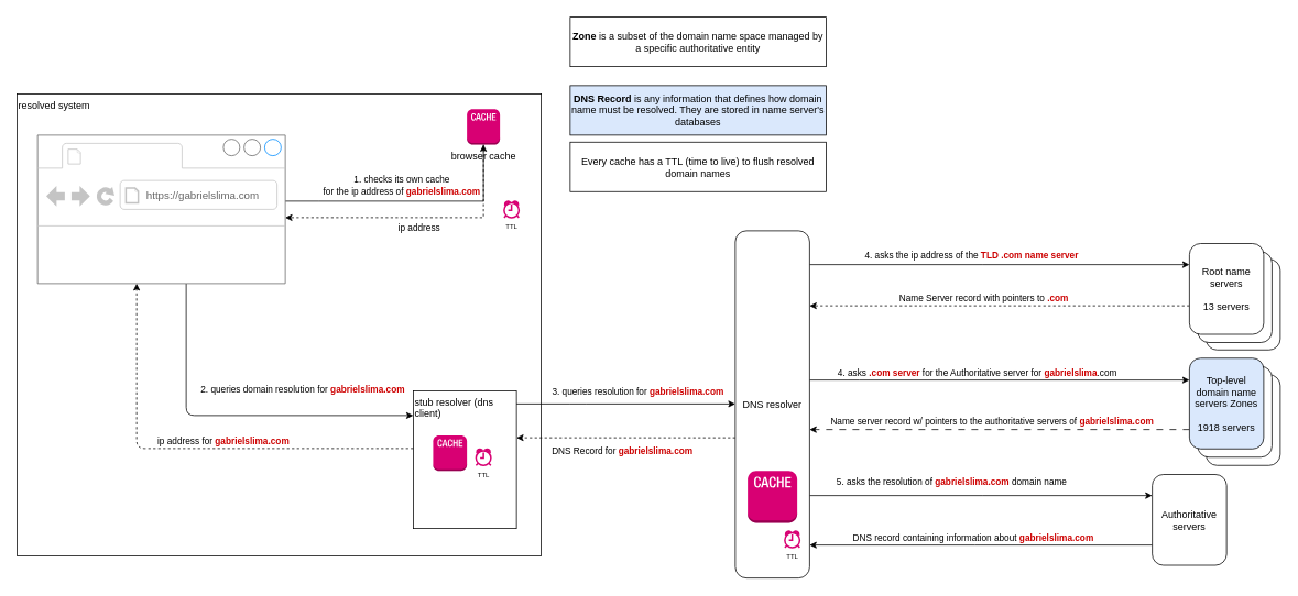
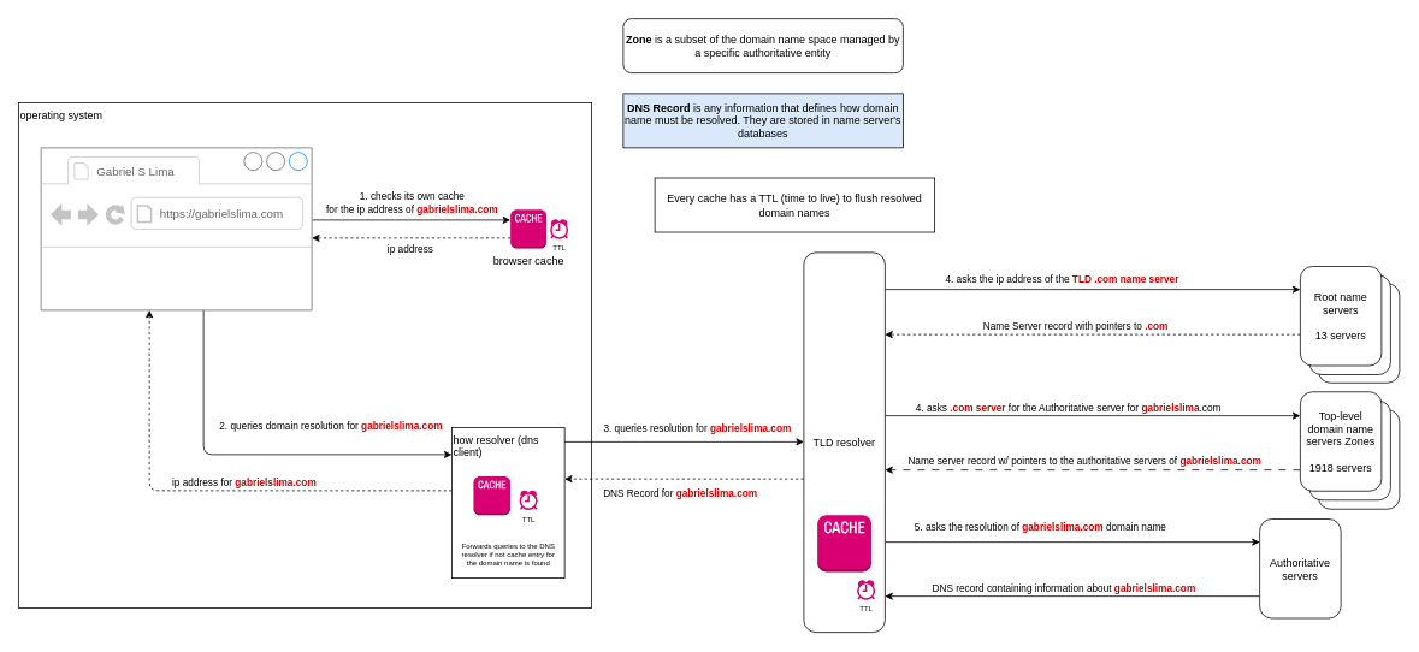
- <mxCell id="52" value="&lt;b&gt;Zone&lt;/b&gt; is a subset of the domain name space managed by a specific authoritative entity" style="rounded=0;whiteSpace=wrap;html=1;" vertex="1" parent="1"><mxGeometry x="690" y="20" width="310" height="60" as="geometry" /></mxCell>
+ <mxCell id="52" value="&lt;b&gt;Zone&lt;/b&gt; is a subset of the domain name space managed by a specific authoritative entity" style="whiteSpace=wrap;html=1;rounded=1;" vertex="1" parent="1"><mxGeometry x="690" y="20" width="310" height="60" as="geometry" /></mxCell>
- <mxCell id="6" value="resolved system" style="rounded=0;whiteSpace=wrap;html=1;align=left;verticalAlign=top;fillColor=none;" vertex="1" parent="1"><mxGeometry x="20" y="113" width="635" height="560" as="geometry" /></mxCell>
+ <mxCell id="6" value="operating system" style="rounded=0;whiteSpace=wrap;html=1;align=left;verticalAlign=top;fillColor=none;" vertex="1" parent="1"><mxGeometry x="20" y="113" width="635" height="560" as="geometry" /></mxCell>
- <mxCell id="43" value="browser cache" style="outlineConnect=0;dashed=0;verticalLabelPosition=bottom;verticalAlign=top;align=center;html=1;shape=mxgraph.aws3.cache_node;fillColor=#d80073;gradientColor=none;strokeColor=#A50040;fontFamily=Helvetica;fontSize=12;fontColor=#000000;" vertex="1" parent="1"><mxGeometry x="565" y="131.5" width="40" height="43" as="geometry" /></mxCell>
+ <mxCell id="43" value="browser cache" style="outlineConnect=0;dashed=0;verticalLabelPosition=bottom;verticalAlign=top;align=center;html=1;shape=mxgraph.aws3.cache_node;fillColor=#d80073;gradientColor=none;strokeColor=#A50040;fontFamily=Helvetica;fontSize=12;fontColor=#000000;" vertex="1" parent="1"><mxGeometry x="565" y="231.5" width="40" height="43" as="geometry" /></mxCell>
+ <mxCell id="12" value="Gabriel S Lima" style="strokeWidth=1;shadow=0;dashed=0;align=center;html=1;shape=mxgraph.mockup.containers.anchor;fontSize=13;fontColor=#666666;align=left;whiteSpace=wrap;" parent="11" vertex="1"><mxGeometry x="60" y="12" width="120" height="28" as="geometry" /></mxCell>
- <mxCell id="51" value="Every cache has a TTL (time to live) to flush resolved domain names" style="rounded=0;whiteSpace=wrap;html=1;" vertex="1" parent="1"><mxGeometry x="690" y="171.5" width="310" height="60" as="geometry" /></mxCell>
+ <mxCell id="51" value="Every cache has a TTL (time to live) to flush resolved domain names" style="rounded=0;whiteSpace=wrap;html=1;" vertex="1" parent="1"><mxGeometry x="725" y="196.5" width="310" height="60" as="geometry" /></mxCell>
- <mxCell id="33" value="&lt;div&gt;Top-level domain name servers Zones&lt;br&gt;&lt;/div&gt;&lt;div&gt;&lt;br&gt;&lt;/div&gt;&lt;div&gt;1918 servers&lt;br&gt;&lt;/div&gt;" style="rounded=1;whiteSpace=wrap;html=1;fillColor=#dae8fc;" parent="1" vertex="1"><mxGeometry x="1440" y="433.5" width="90" height="110" as="geometry" /></mxCell>
+ <mxCell id="33" value="&lt;div&gt;Top-level domain name servers Zones&lt;br&gt;&lt;/div&gt;&lt;div&gt;&lt;br&gt;&lt;/div&gt;&lt;div&gt;1918 servers&lt;br&gt;&lt;/div&gt;" style="rounded=1;whiteSpace=wrap;html=1;" parent="1" vertex="1"><mxGeometry x="1440" y="433.5" width="90" height="110" as="geometry" /></mxCell>
- <mxCell id="26" value="DNS resolver" style="rounded=1;whiteSpace=wrap;html=1;" parent="1" vertex="1"><mxGeometry x="890" y="279" width="90" height="421" as="geometry" /></mxCell>
+ <mxCell id="26" value="TLD resolver" style="rounded=1;whiteSpace=wrap;html=1;" parent="1" vertex="1"><mxGeometry x="890" y="279" width="90" height="421" as="geometry" /></mxCell>
- <mxCell id="37" value="&lt;div&gt;stub resolver (dns client)&lt;/div&gt;" style="rounded=0;whiteSpace=wrap;html=1;align=left;verticalAlign=top;fillColor=none;" parent="1" vertex="1"><mxGeometry x="500" y="473" width="125" height="167" as="geometry" /></mxCell>
+ <mxCell id="37" value="&lt;div&gt;how resolver (dns client)&lt;/div&gt;" style="rounded=0;whiteSpace=wrap;html=1;align=left;verticalAlign=top;fillColor=none;" parent="1" vertex="1"><mxGeometry x="500" y="473" width="125" height="167" as="geometry" /></mxCell>
+ <mxCell id="50" value="&lt;div&gt;Forwards queries to the DNS resolver if not cache entry for the domain name is found&lt;/div&gt;" style="text;html=1;align=center;verticalAlign=middle;whiteSpace=wrap;rounded=0;fontSize=8;" vertex="1" parent="1"><mxGeometry x="507.5" y="599" width="110" height="30" as="geometry" /></mxCell>
